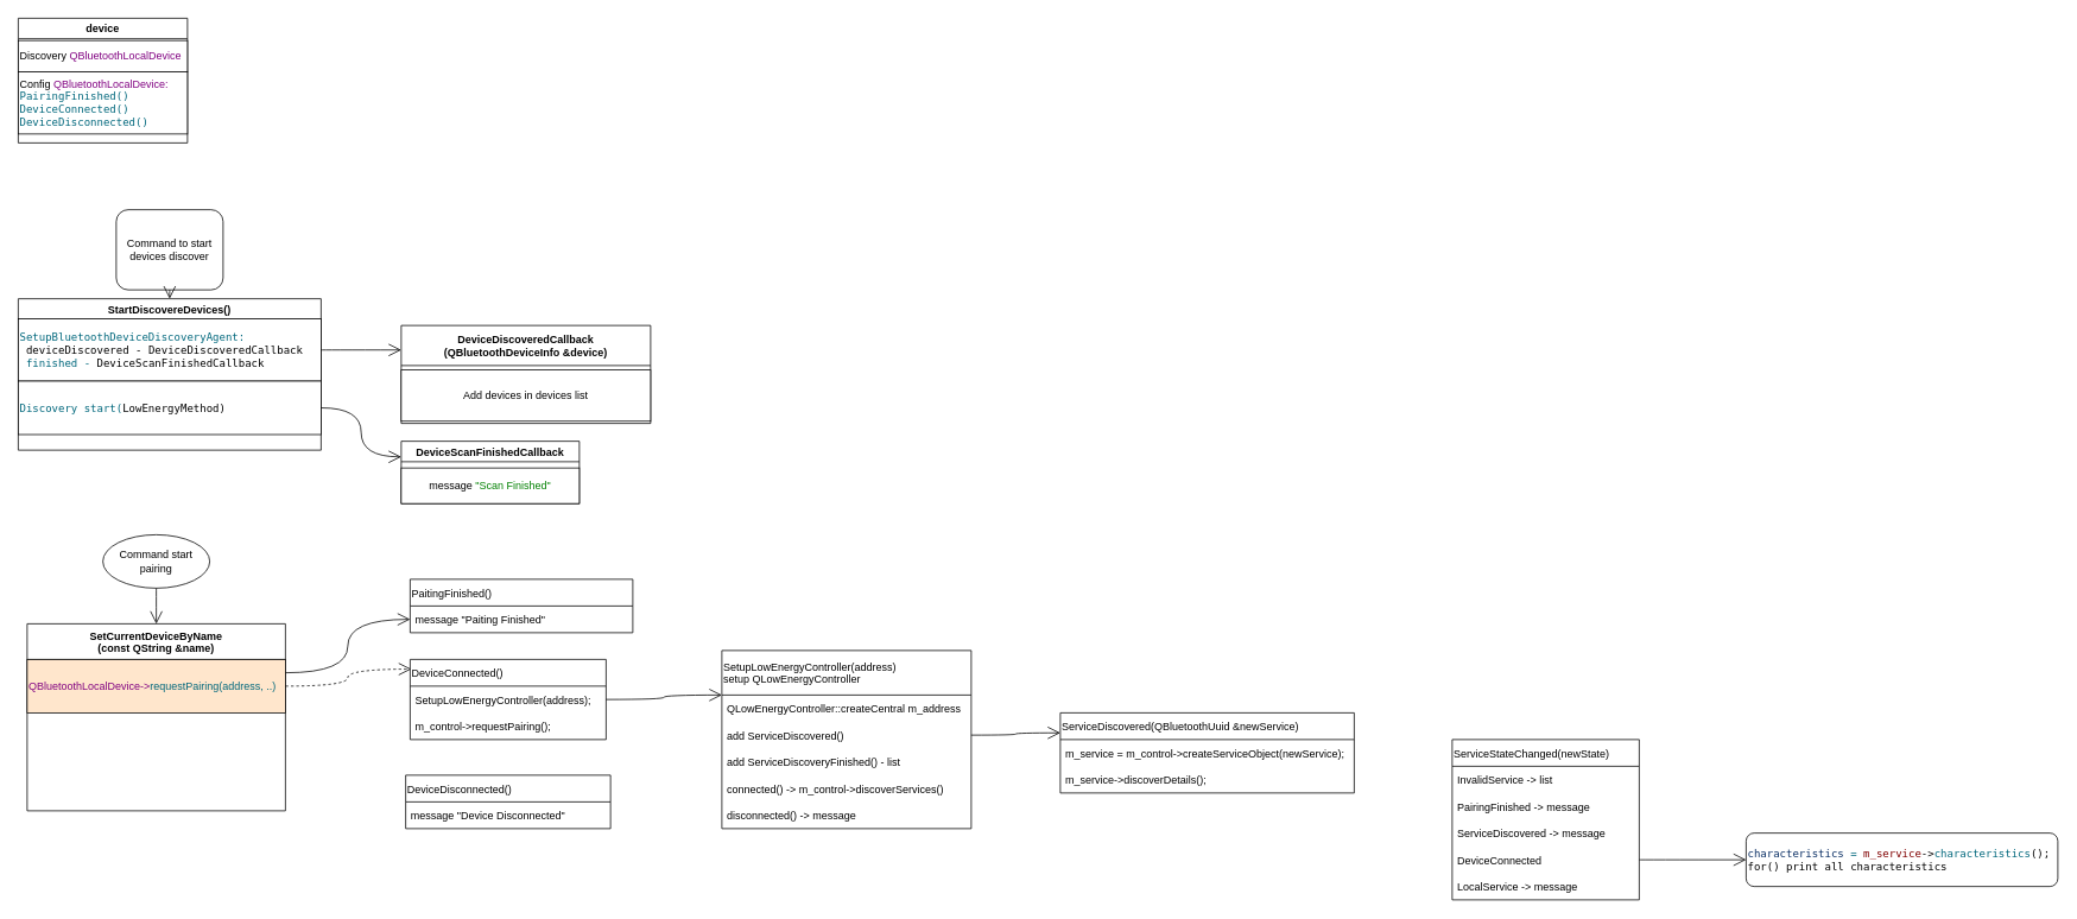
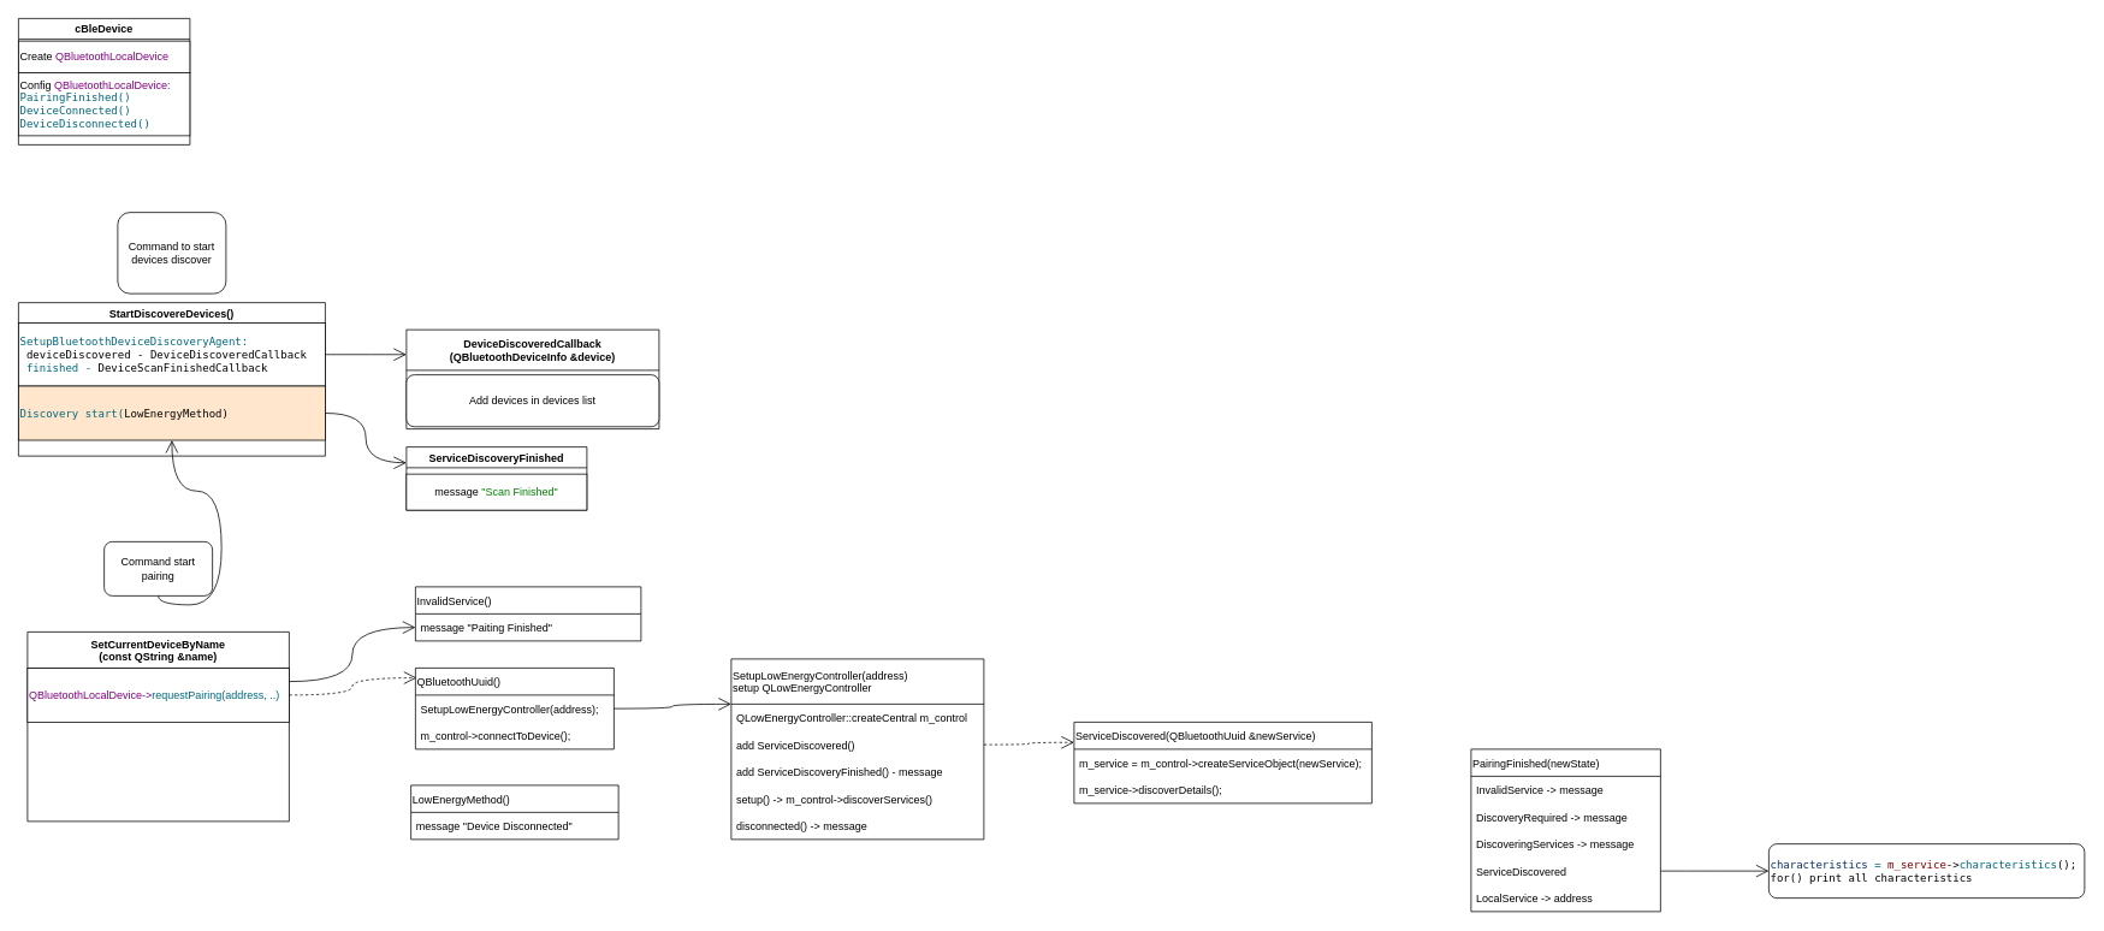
- <mxCell id="2" value="device" style="swimlane;align=center;" vertex="1" parent="1"><mxGeometry x="20" y="20" width="190" height="140" as="geometry" /></mxCell>
+ <mxCell id="2" value="cBleDevice" style="swimlane;align=center;" vertex="1" parent="1"><mxGeometry x="20" y="20" width="190" height="140" as="geometry" /></mxCell>
- <mxCell id="3" value="Discovery&amp;nbsp;&lt;span style=&quot;color: rgb(128 , 0 , 128)&quot;&gt;QBluetoothLocalDevice&lt;/span&gt;" style="whiteSpace=wrap;html=1;align=left;" vertex="1" parent="2"><mxGeometry y="25" width="190" height="35" as="geometry" /></mxCell>
+ <mxCell id="3" value="Create&amp;nbsp;&lt;span style=&quot;color: rgb(128 , 0 , 128)&quot;&gt;QBluetoothLocalDevice&lt;/span&gt;" style="whiteSpace=wrap;html=1;align=left;" vertex="1" parent="2"><mxGeometry y="25" width="190" height="35" as="geometry" /></mxCell>
- <mxCell id="15" value="" style="endArrow=open;endFill=1;endSize=12;html=1;rounded=0;edgeStyle=orthogonalEdgeStyle;exitX=0.5;exitY=1;exitDx=0;exitDy=0;entryX=0.5;entryY=0;entryDx=0;entryDy=0;curved=1;" edge="1" parent="1" source="14" target="5"><mxGeometry width="160" relative="1" as="geometry"><mxPoint x="370" y="402.5" as="sourcePoint" /><mxPoint x="460" y="402.5" as="targetPoint" /></mxGeometry></mxCell>
- <mxCell id="9" value="Add devices in devices list" style="whiteSpace=wrap;html=1;" vertex="1" parent="8"><mxGeometry y="50" width="280" height="57.5" as="geometry" /></mxCell>
+ <mxCell id="9" value="Add devices in devices list" style="whiteSpace=wrap;html=1;rounded=1;" vertex="1" parent="8"><mxGeometry y="50" width="280" height="57.5" as="geometry" /></mxCell>
- <mxCell id="7" value="&lt;pre style=&quot;margin-top: 0px ; margin-bottom: 0px&quot;&gt;&lt;span style=&quot;color: #00677c&quot;&gt;Discovery start(&lt;/span&gt;LowEnergyMethod)&lt;/pre&gt;" style="whiteSpace=wrap;html=1;align=left;" vertex="1" parent="5"><mxGeometry y="92.5" width="340" height="60" as="geometry" /></mxCell>
+ <mxCell id="7" value="&lt;pre style=&quot;margin-top: 0px ; margin-bottom: 0px&quot;&gt;&lt;span style=&quot;color: #00677c&quot;&gt;Discovery start(&lt;/span&gt;LowEnergyMethod)&lt;/pre&gt;" style="whiteSpace=wrap;html=1;align=left;fillColor=#ffe6cc;" vertex="1" parent="5"><mxGeometry y="92.5" width="340" height="60" as="geometry" /></mxCell>
- <mxCell id="10" value="DeviceScanFinishedCallback" style="swimlane;" vertex="1" parent="1"><mxGeometry x="450" y="495" width="200" height="70" as="geometry" /></mxCell>
+ <mxCell id="10" value="ServiceDiscoveryFinished" style="swimlane;" vertex="1" parent="1"><mxGeometry x="450" y="495" width="200" height="70" as="geometry" /></mxCell>
- <mxCell id="18" value="Command start pairing" style="ellipse;whiteSpace=wrap;html=1;" vertex="1" parent="1"><mxGeometry x="115" y="600" width="120" height="60" as="geometry" /></mxCell>
+ <mxCell id="18" value="Command start pairing" style="rounded=1;whiteSpace=wrap;html=1;" vertex="1" parent="1"><mxGeometry x="115" y="600" width="120" height="60" as="geometry" /></mxCell>
- <mxCell id="22" value="PaitingFinished()" style="swimlane;fontStyle=0;childLayout=stackLayout;horizontal=1;startSize=30;horizontalStack=0;resizeParent=1;resizeParentMax=0;resizeLast=0;collapsible=1;marginBottom=0;align=left;" vertex="1" parent="1"><mxGeometry x="460" y="650" width="250" height="60" as="geometry" /></mxCell>
+ <mxCell id="22" value="InvalidService()" style="swimlane;fontStyle=0;childLayout=stackLayout;horizontal=1;startSize=30;horizontalStack=0;resizeParent=1;resizeParentMax=0;resizeLast=0;collapsible=1;marginBottom=0;align=left;" vertex="1" parent="1"><mxGeometry x="460" y="650" width="250" height="60" as="geometry" /></mxCell>
- <mxCell id="19" value="" style="endArrow=open;endFill=1;endSize=12;html=1;rounded=0;edgeStyle=orthogonalEdgeStyle;exitX=0.5;exitY=1;exitDx=0;exitDy=0;entryX=0.5;entryY=0;entryDx=0;entryDy=0;curved=1;" edge="1" parent="1" source="18" target="16"><mxGeometry width="160" relative="1" as="geometry"><mxPoint x="220" y="350" as="sourcePoint" /><mxPoint x="220" y="390" as="targetPoint" /></mxGeometry></mxCell>
+ <mxCell id="19" value="" style="endArrow=open;endFill=1;endSize=12;html=1;rounded=0;edgeStyle=orthogonalEdgeStyle;exitX=0.5;exitY=1;exitDx=0;exitDy=0;curved=1;" edge="1" parent="1" source="18" target="7"><mxGeometry width="160" relative="1" as="geometry"><mxPoint x="220" y="350" as="sourcePoint" /><mxPoint x="220" y="390" as="targetPoint" /></mxGeometry></mxCell>
- <mxCell id="24" value="DeviceConnected()" style="swimlane;fontStyle=0;childLayout=stackLayout;horizontal=1;startSize=30;horizontalStack=0;resizeParent=1;resizeParentMax=0;resizeLast=0;collapsible=1;marginBottom=0;align=left;" vertex="1" parent="1"><mxGeometry x="460" y="740" width="220" height="90" as="geometry" /></mxCell>
+ <mxCell id="24" value="QBluetoothUuid()" style="swimlane;fontStyle=0;childLayout=stackLayout;horizontal=1;startSize=30;horizontalStack=0;resizeParent=1;resizeParentMax=0;resizeLast=0;collapsible=1;marginBottom=0;align=left;" vertex="1" parent="1"><mxGeometry x="460" y="740" width="220" height="90" as="geometry" /></mxCell>
- <mxCell id="17" value="&lt;span style=&quot;color: rgb(128 , 0 , 128)&quot;&gt;QBluetoothLocalDevice-&amp;gt;&lt;/span&gt;&lt;span style=&quot;color: rgb(0 , 103 , 124)&quot;&gt;requestPairing(&lt;/span&gt;&lt;span style=&quot;color: rgb(0 , 103 , 124)&quot;&gt;address, ..&lt;/span&gt;&lt;span style=&quot;color: rgb(0 , 103 , 124)&quot;&gt;)&lt;/span&gt;" style="whiteSpace=wrap;html=1;align=left;fillColor=#ffe6cc;" vertex="1" parent="16"><mxGeometry y="40" width="290" height="60" as="geometry" /></mxCell>
+ <mxCell id="17" value="&lt;span style=&quot;color: rgb(128 , 0 , 128)&quot;&gt;QBluetoothLocalDevice-&amp;gt;&lt;/span&gt;&lt;span style=&quot;color: rgb(0 , 103 , 124)&quot;&gt;requestPairing(&lt;/span&gt;&lt;span style=&quot;color: rgb(0 , 103 , 124)&quot;&gt;address, ..&lt;/span&gt;&lt;span style=&quot;color: rgb(0 , 103 , 124)&quot;&gt;)&lt;/span&gt;" style="whiteSpace=wrap;html=1;align=left;" vertex="1" parent="16"><mxGeometry y="40" width="290" height="60" as="geometry" /></mxCell>
- <mxCell id="30" value="QLowEnergyController::createCentral m_address" style="text;strokeColor=none;fillColor=none;align=left;verticalAlign=middle;spacingLeft=4;spacingRight=4;overflow=hidden;points=[[0,0.5],[1,0.5]];portConstraint=eastwest;rotatable=0;" vertex="1" parent="29"><mxGeometry y="50" width="280" height="30" as="geometry" /></mxCell>
+ <mxCell id="30" value="QLowEnergyController::createCentral m_control" style="text;strokeColor=none;fillColor=none;align=left;verticalAlign=middle;spacingLeft=4;spacingRight=4;overflow=hidden;points=[[0,0.5],[1,0.5]];portConstraint=eastwest;rotatable=0;" vertex="1" parent="29"><mxGeometry y="50" width="280" height="30" as="geometry" /></mxCell>
- <mxCell id="26" value="m_control-&gt;requestPairing();" style="text;strokeColor=none;fillColor=none;align=left;verticalAlign=middle;spacingLeft=4;spacingRight=4;overflow=hidden;points=[[0,0.5],[1,0.5]];portConstraint=eastwest;rotatable=0;" vertex="1" parent="24"><mxGeometry y="60" width="220" height="30" as="geometry" /></mxCell>
+ <mxCell id="26" value="m_control-&gt;connectToDevice();" style="text;strokeColor=none;fillColor=none;align=left;verticalAlign=middle;spacingLeft=4;spacingRight=4;overflow=hidden;points=[[0,0.5],[1,0.5]];portConstraint=eastwest;rotatable=0;" vertex="1" parent="24"><mxGeometry y="60" width="220" height="30" as="geometry" /></mxCell>
- <mxCell id="36" value="" style="endArrow=open;endFill=1;endSize=12;html=1;rounded=0;edgeStyle=orthogonalEdgeStyle;curved=1;exitX=1;exitY=0.5;exitDx=0;exitDy=0;entryX=0;entryY=0.25;entryDx=0;entryDy=0;" edge="1" parent="1" source="31" target="37"><mxGeometry width="160" relative="1" as="geometry"><mxPoint x="600" y="770" as="sourcePoint" /><mxPoint x="1450" y="920" as="targetPoint" /></mxGeometry></mxCell>
+ <mxCell id="36" value="" style="endArrow=open;endFill=1;endSize=12;html=1;rounded=0;edgeStyle=orthogonalEdgeStyle;curved=1;exitX=1;exitY=0.5;exitDx=0;exitDy=0;entryX=0;entryY=0.25;entryDx=0;entryDy=0;dashed=1;" edge="1" parent="1" source="31" target="37"><mxGeometry width="160" relative="1" as="geometry"><mxPoint x="600" y="770" as="sourcePoint" /><mxPoint x="1450" y="920" as="targetPoint" /></mxGeometry></mxCell>
- <mxCell id="40" value="ServiceStateChanged(newState)" style="swimlane;fontStyle=0;childLayout=stackLayout;horizontal=1;startSize=30;horizontalStack=0;resizeParent=1;resizeParentMax=0;resizeLast=0;collapsible=1;marginBottom=0;align=left;" vertex="1" parent="1"><mxGeometry x="1630" y="830" width="210" height="180" as="geometry" /></mxCell>
+ <mxCell id="40" value="PairingFinished(newState)" style="swimlane;fontStyle=0;childLayout=stackLayout;horizontal=1;startSize=30;horizontalStack=0;resizeParent=1;resizeParentMax=0;resizeLast=0;collapsible=1;marginBottom=0;align=left;" vertex="1" parent="1"><mxGeometry x="1630" y="830" width="210" height="180" as="geometry" /></mxCell>
- <mxCell id="32" value="add ServiceDiscoveryFinished() - list" style="text;strokeColor=none;fillColor=none;align=left;verticalAlign=middle;spacingLeft=4;spacingRight=4;overflow=hidden;points=[[0,0.5],[1,0.5]];portConstraint=eastwest;rotatable=0;" vertex="1" parent="29"><mxGeometry y="110" width="280" height="30" as="geometry" /></mxCell>
+ <mxCell id="32" value="add ServiceDiscoveryFinished() - message" style="text;strokeColor=none;fillColor=none;align=left;verticalAlign=middle;spacingLeft=4;spacingRight=4;overflow=hidden;points=[[0,0.5],[1,0.5]];portConstraint=eastwest;rotatable=0;" vertex="1" parent="29"><mxGeometry y="110" width="280" height="30" as="geometry" /></mxCell>
- <mxCell id="41" value="InvalidService -&gt; list" style="text;strokeColor=none;fillColor=none;align=left;verticalAlign=middle;spacingLeft=4;spacingRight=4;overflow=hidden;points=[[0,0.5],[1,0.5]];portConstraint=eastwest;rotatable=0;" vertex="1" parent="40"><mxGeometry y="30" width="210" height="30" as="geometry" /></mxCell>
+ <mxCell id="41" value="InvalidService -&gt; message" style="text;strokeColor=none;fillColor=none;align=left;verticalAlign=middle;spacingLeft=4;spacingRight=4;overflow=hidden;points=[[0,0.5],[1,0.5]];portConstraint=eastwest;rotatable=0;" vertex="1" parent="40"><mxGeometry y="30" width="210" height="30" as="geometry" /></mxCell>
- <mxCell id="27" value="DeviceDisconnected()" style="swimlane;fontStyle=0;childLayout=stackLayout;horizontal=1;startSize=30;horizontalStack=0;resizeParent=1;resizeParentMax=0;resizeLast=0;collapsible=1;marginBottom=0;align=left;" vertex="1" parent="1"><mxGeometry x="455" y="870" width="230" height="60" as="geometry" /></mxCell>
+ <mxCell id="27" value="LowEnergyMethod()" style="swimlane;fontStyle=0;childLayout=stackLayout;horizontal=1;startSize=30;horizontalStack=0;resizeParent=1;resizeParentMax=0;resizeLast=0;collapsible=1;marginBottom=0;align=left;" vertex="1" parent="1"><mxGeometry x="455" y="870" width="230" height="60" as="geometry" /></mxCell>
- <mxCell id="33" value="connected() -&gt; m_control-&gt;discoverServices()" style="text;strokeColor=none;fillColor=none;align=left;verticalAlign=middle;spacingLeft=4;spacingRight=4;overflow=hidden;points=[[0,0.5],[1,0.5]];portConstraint=eastwest;rotatable=0;" vertex="1" parent="29"><mxGeometry y="140" width="280" height="30" as="geometry" /></mxCell>
+ <mxCell id="33" value="setup() -&gt; m_control-&gt;discoverServices()" style="text;strokeColor=none;fillColor=none;align=left;verticalAlign=middle;spacingLeft=4;spacingRight=4;overflow=hidden;points=[[0,0.5],[1,0.5]];portConstraint=eastwest;rotatable=0;" vertex="1" parent="29"><mxGeometry y="140" width="280" height="30" as="geometry" /></mxCell>
- <mxCell id="42" value="PairingFinished -&gt; message" style="text;strokeColor=none;fillColor=none;align=left;verticalAlign=middle;spacingLeft=4;spacingRight=4;overflow=hidden;points=[[0,0.5],[1,0.5]];portConstraint=eastwest;rotatable=0;" vertex="1" parent="40"><mxGeometry y="60" width="210" height="30" as="geometry" /></mxCell>
+ <mxCell id="42" value="DiscoveryRequired -&gt; message" style="text;strokeColor=none;fillColor=none;align=left;verticalAlign=middle;spacingLeft=4;spacingRight=4;overflow=hidden;points=[[0,0.5],[1,0.5]];portConstraint=eastwest;rotatable=0;" vertex="1" parent="40"><mxGeometry y="60" width="210" height="30" as="geometry" /></mxCell>
- <mxCell id="43" value="ServiceDiscovered -&gt; message" style="text;strokeColor=none;fillColor=none;align=left;verticalAlign=middle;spacingLeft=4;spacingRight=4;overflow=hidden;points=[[0,0.5],[1,0.5]];portConstraint=eastwest;rotatable=0;" vertex="1" parent="40"><mxGeometry y="90" width="210" height="30" as="geometry" /></mxCell>
+ <mxCell id="43" value="DiscoveringServices -&gt; message" style="text;strokeColor=none;fillColor=none;align=left;verticalAlign=middle;spacingLeft=4;spacingRight=4;overflow=hidden;points=[[0,0.5],[1,0.5]];portConstraint=eastwest;rotatable=0;" vertex="1" parent="40"><mxGeometry y="90" width="210" height="30" as="geometry" /></mxCell>
- <mxCell id="44" value="DeviceConnected" style="text;strokeColor=none;fillColor=none;align=left;verticalAlign=middle;spacingLeft=4;spacingRight=4;overflow=hidden;points=[[0,0.5],[1,0.5]];portConstraint=eastwest;rotatable=0;" vertex="1" parent="40"><mxGeometry y="120" width="210" height="30" as="geometry" /></mxCell>
+ <mxCell id="44" value="ServiceDiscovered" style="text;strokeColor=none;fillColor=none;align=left;verticalAlign=middle;spacingLeft=4;spacingRight=4;overflow=hidden;points=[[0,0.5],[1,0.5]];portConstraint=eastwest;rotatable=0;" vertex="1" parent="40"><mxGeometry y="120" width="210" height="30" as="geometry" /></mxCell>
- <mxCell id="45" value="LocalService -&gt; message" style="text;strokeColor=none;fillColor=none;align=left;verticalAlign=middle;spacingLeft=4;spacingRight=4;overflow=hidden;points=[[0,0.5],[1,0.5]];portConstraint=eastwest;rotatable=0;" vertex="1" parent="40"><mxGeometry y="150" width="210" height="30" as="geometry" /></mxCell>
+ <mxCell id="45" value="LocalService -&gt; address" style="text;strokeColor=none;fillColor=none;align=left;verticalAlign=middle;spacingLeft=4;spacingRight=4;overflow=hidden;points=[[0,0.5],[1,0.5]];portConstraint=eastwest;rotatable=0;" vertex="1" parent="40"><mxGeometry y="150" width="210" height="30" as="geometry" /></mxCell>
